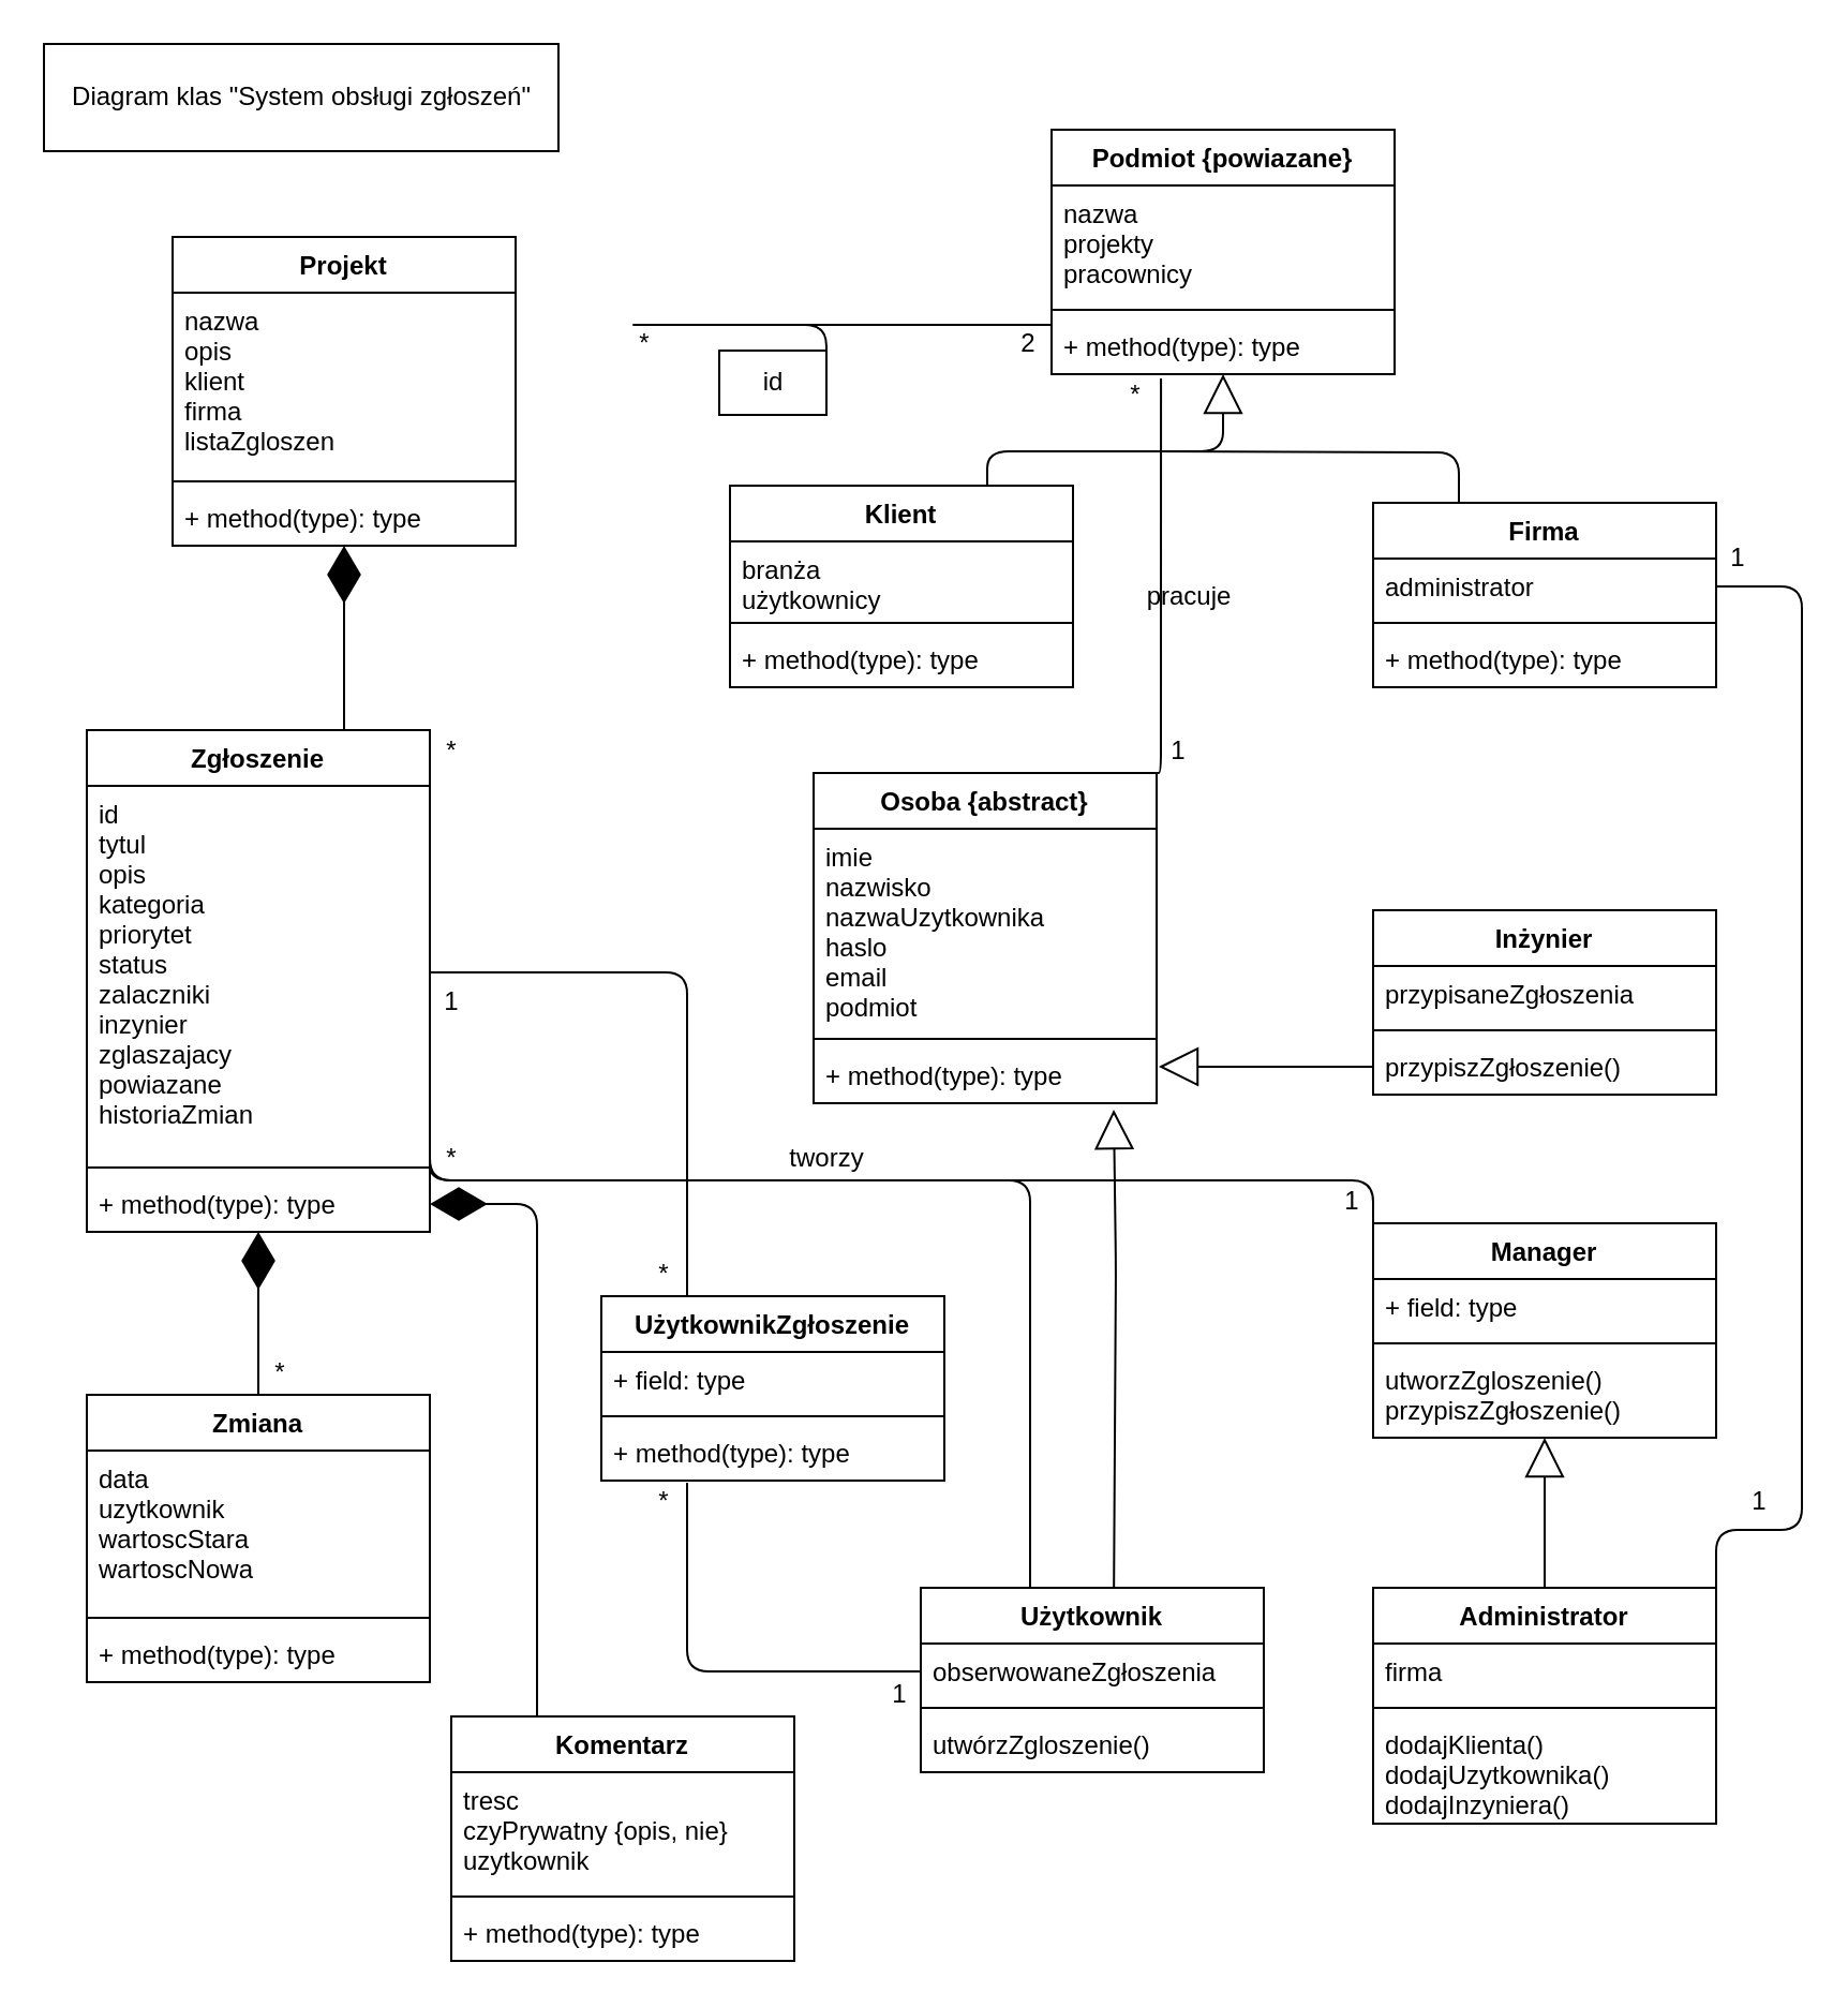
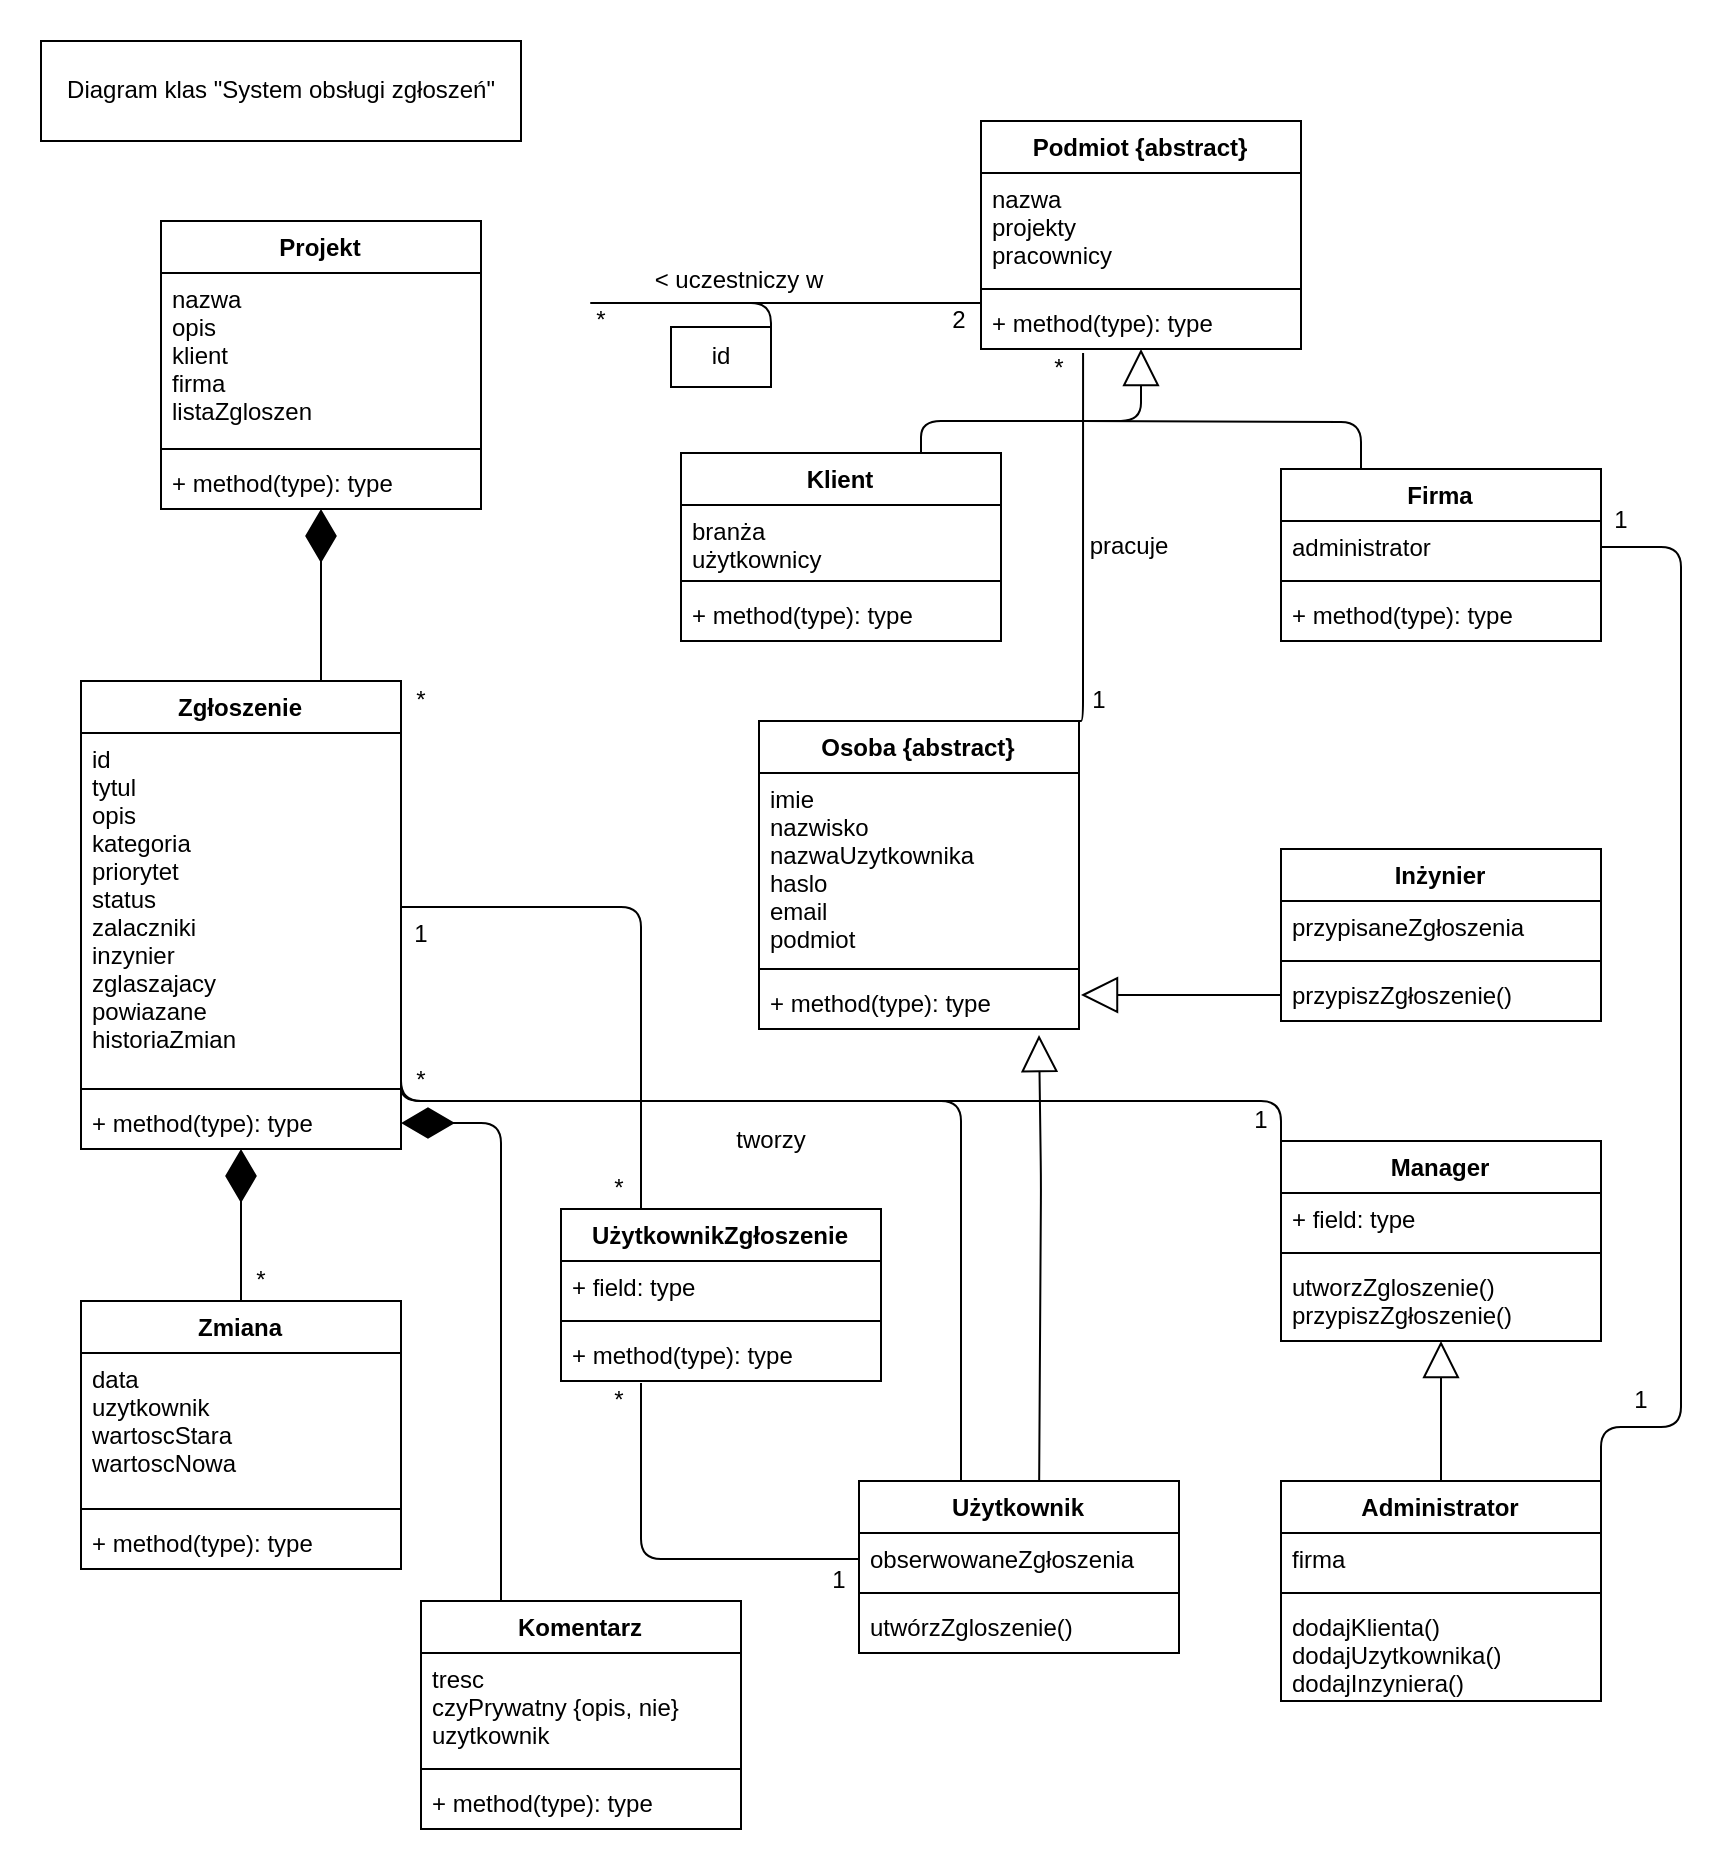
- <mxCell id="17" value="Podmiot {powiazane}" style="swimlane;fontStyle=1;align=center;verticalAlign=top;childLayout=stackLayout;horizontal=1;startSize=26;horizontalStack=0;resizeParent=1;resizeParentMax=0;resizeLast=0;collapsible=1;marginBottom=0;" parent="1" vertex="1"><mxGeometry x="490" y="60" width="160" height="114" as="geometry" /></mxCell>
+ <mxCell id="17" value="Podmiot {abstract}" style="swimlane;fontStyle=1;align=center;verticalAlign=top;childLayout=stackLayout;horizontal=1;startSize=26;horizontalStack=0;resizeParent=1;resizeParentMax=0;resizeLast=0;collapsible=1;marginBottom=0;" parent="1" vertex="1"><mxGeometry x="490" y="60" width="160" height="114" as="geometry" /></mxCell>
+ <mxCell id="45" value="&amp;lt; uczestniczy w" style="text;html=1;align=center;verticalAlign=middle;resizable=0;points=[];autosize=1;" parent="1" vertex="1"><mxGeometry x="319" y="130" width="100" height="20" as="geometry" /></mxCell>
- <mxCell id="16" value="pracuje" style="text;html=1;align=center;verticalAlign=middle;resizable=0;points=[];autosize=1;" parent="1" vertex="1"><mxGeometry x="529" y="268" width="50" height="20" as="geometry" /></mxCell>
+ <mxCell id="16" value="pracuje" style="text;html=1;align=center;verticalAlign=middle;resizable=0;points=[];autosize=1;" parent="1" vertex="1"><mxGeometry x="539" y="263" width="50" height="20" as="geometry" /></mxCell>
- <mxCell id="11" value="tworzy" style="text;html=1;align=center;verticalAlign=middle;resizable=0;points=[];autosize=1;" parent="1" vertex="1"><mxGeometry x="360" y="530" width="50" height="20" as="geometry" /></mxCell>
+ <mxCell id="11" value="tworzy" style="text;html=1;align=center;verticalAlign=middle;resizable=0;points=[];autosize=1;" parent="1" vertex="1"><mxGeometry x="360" y="560" width="50" height="20" as="geometry" /></mxCell>
